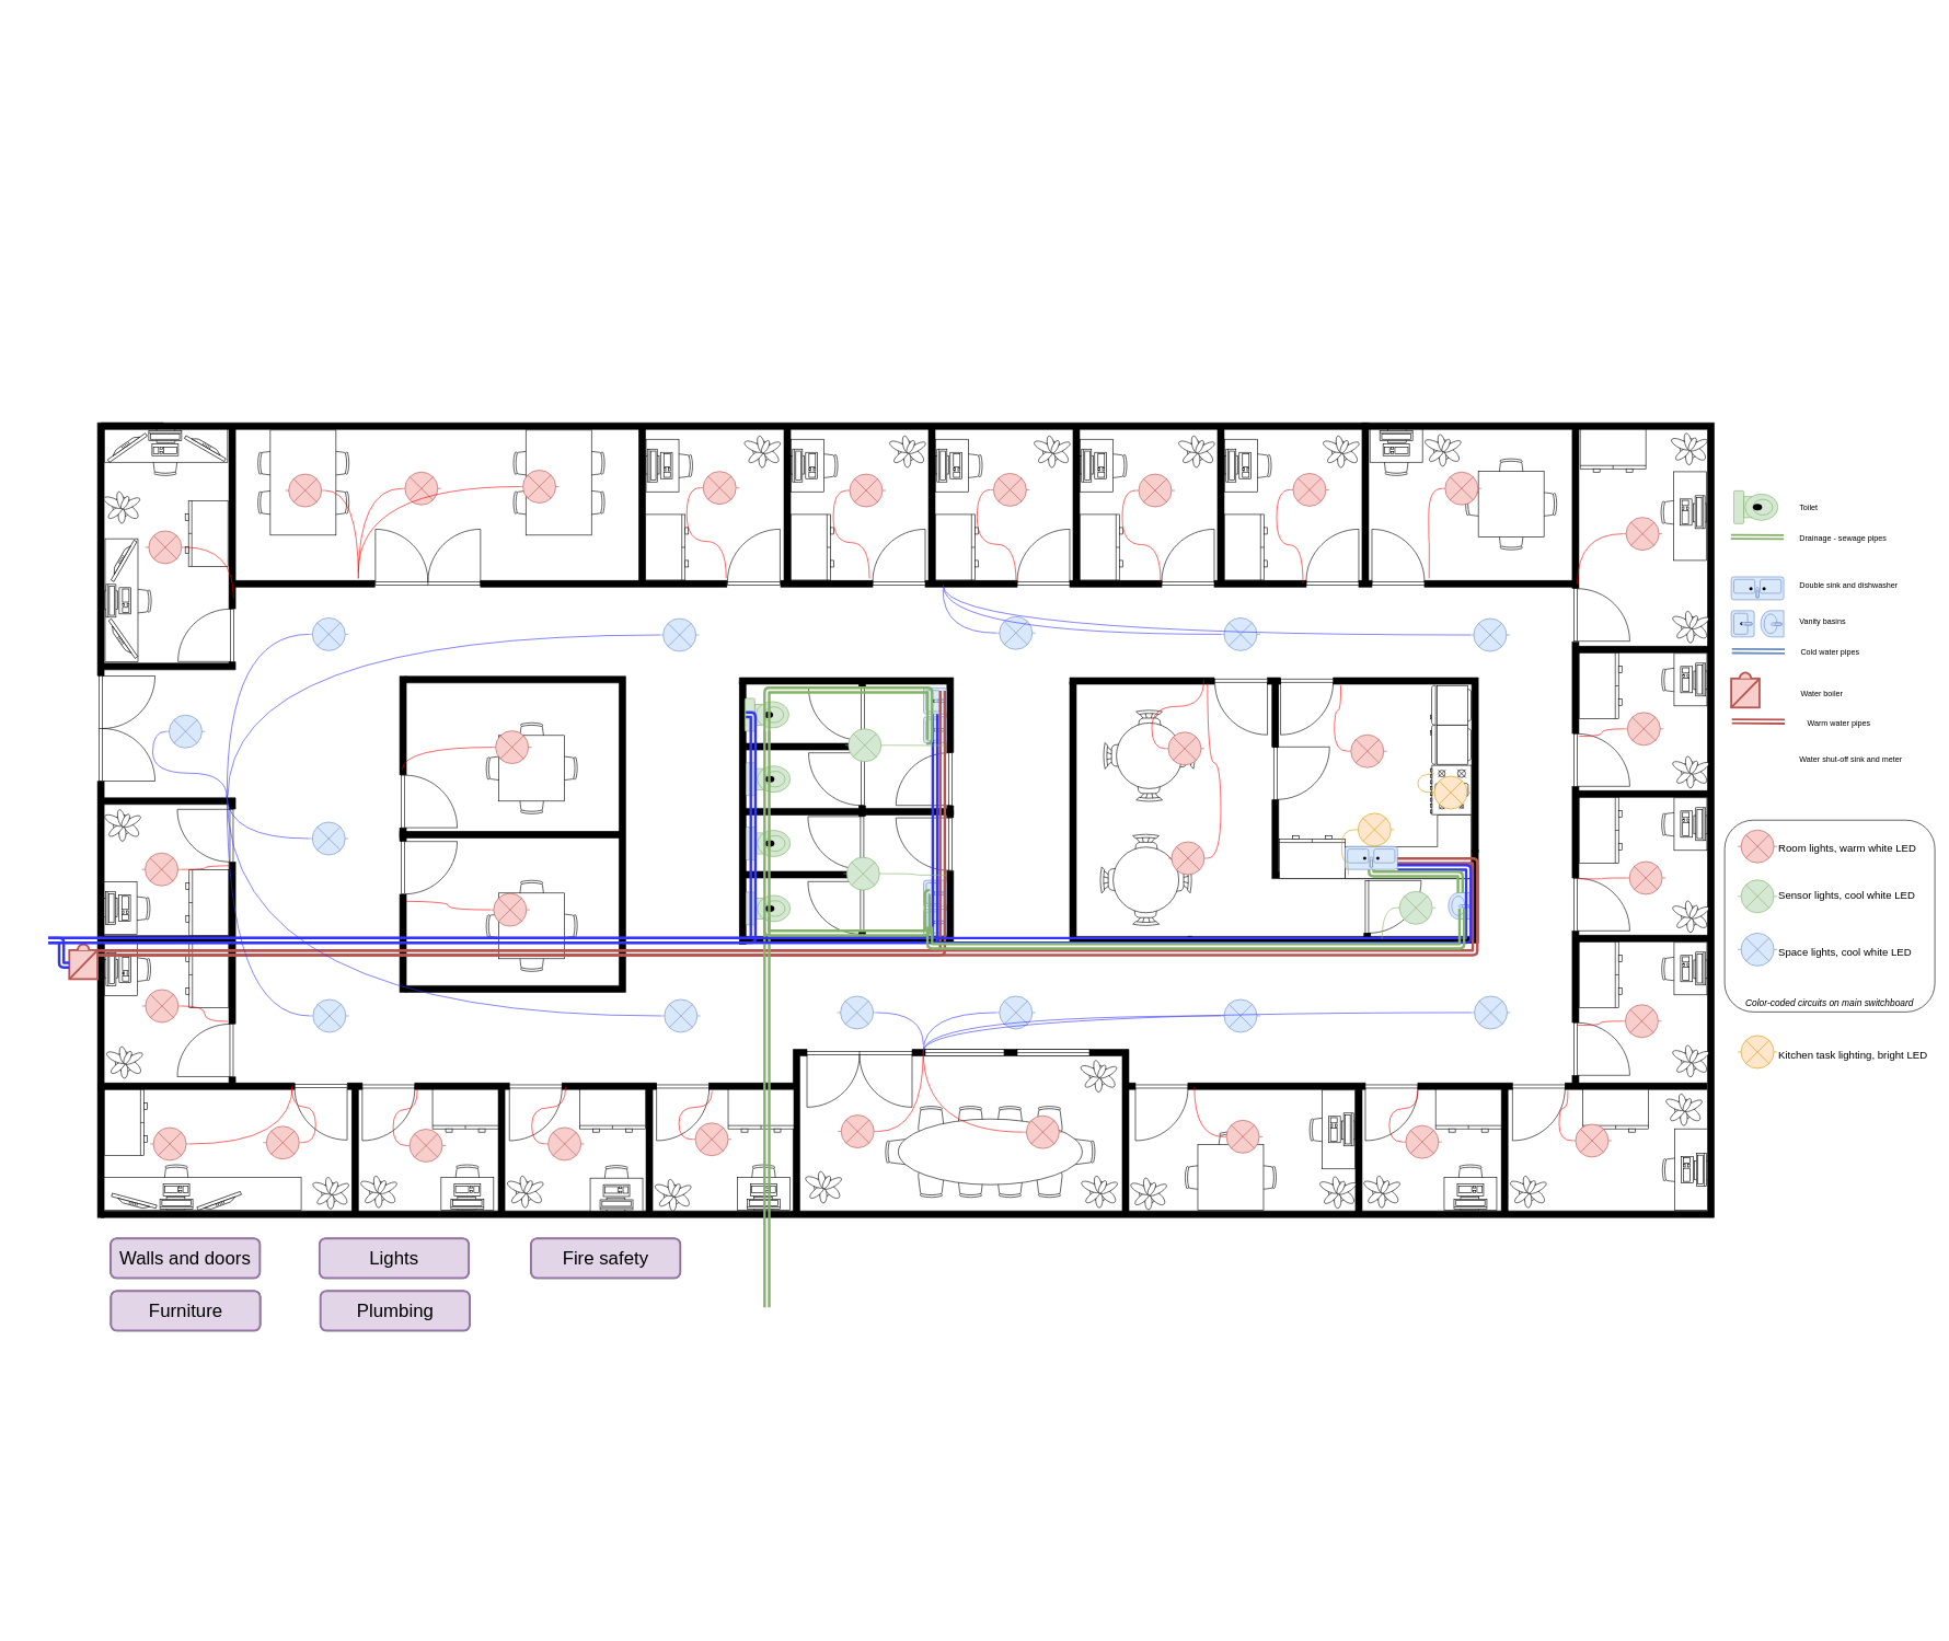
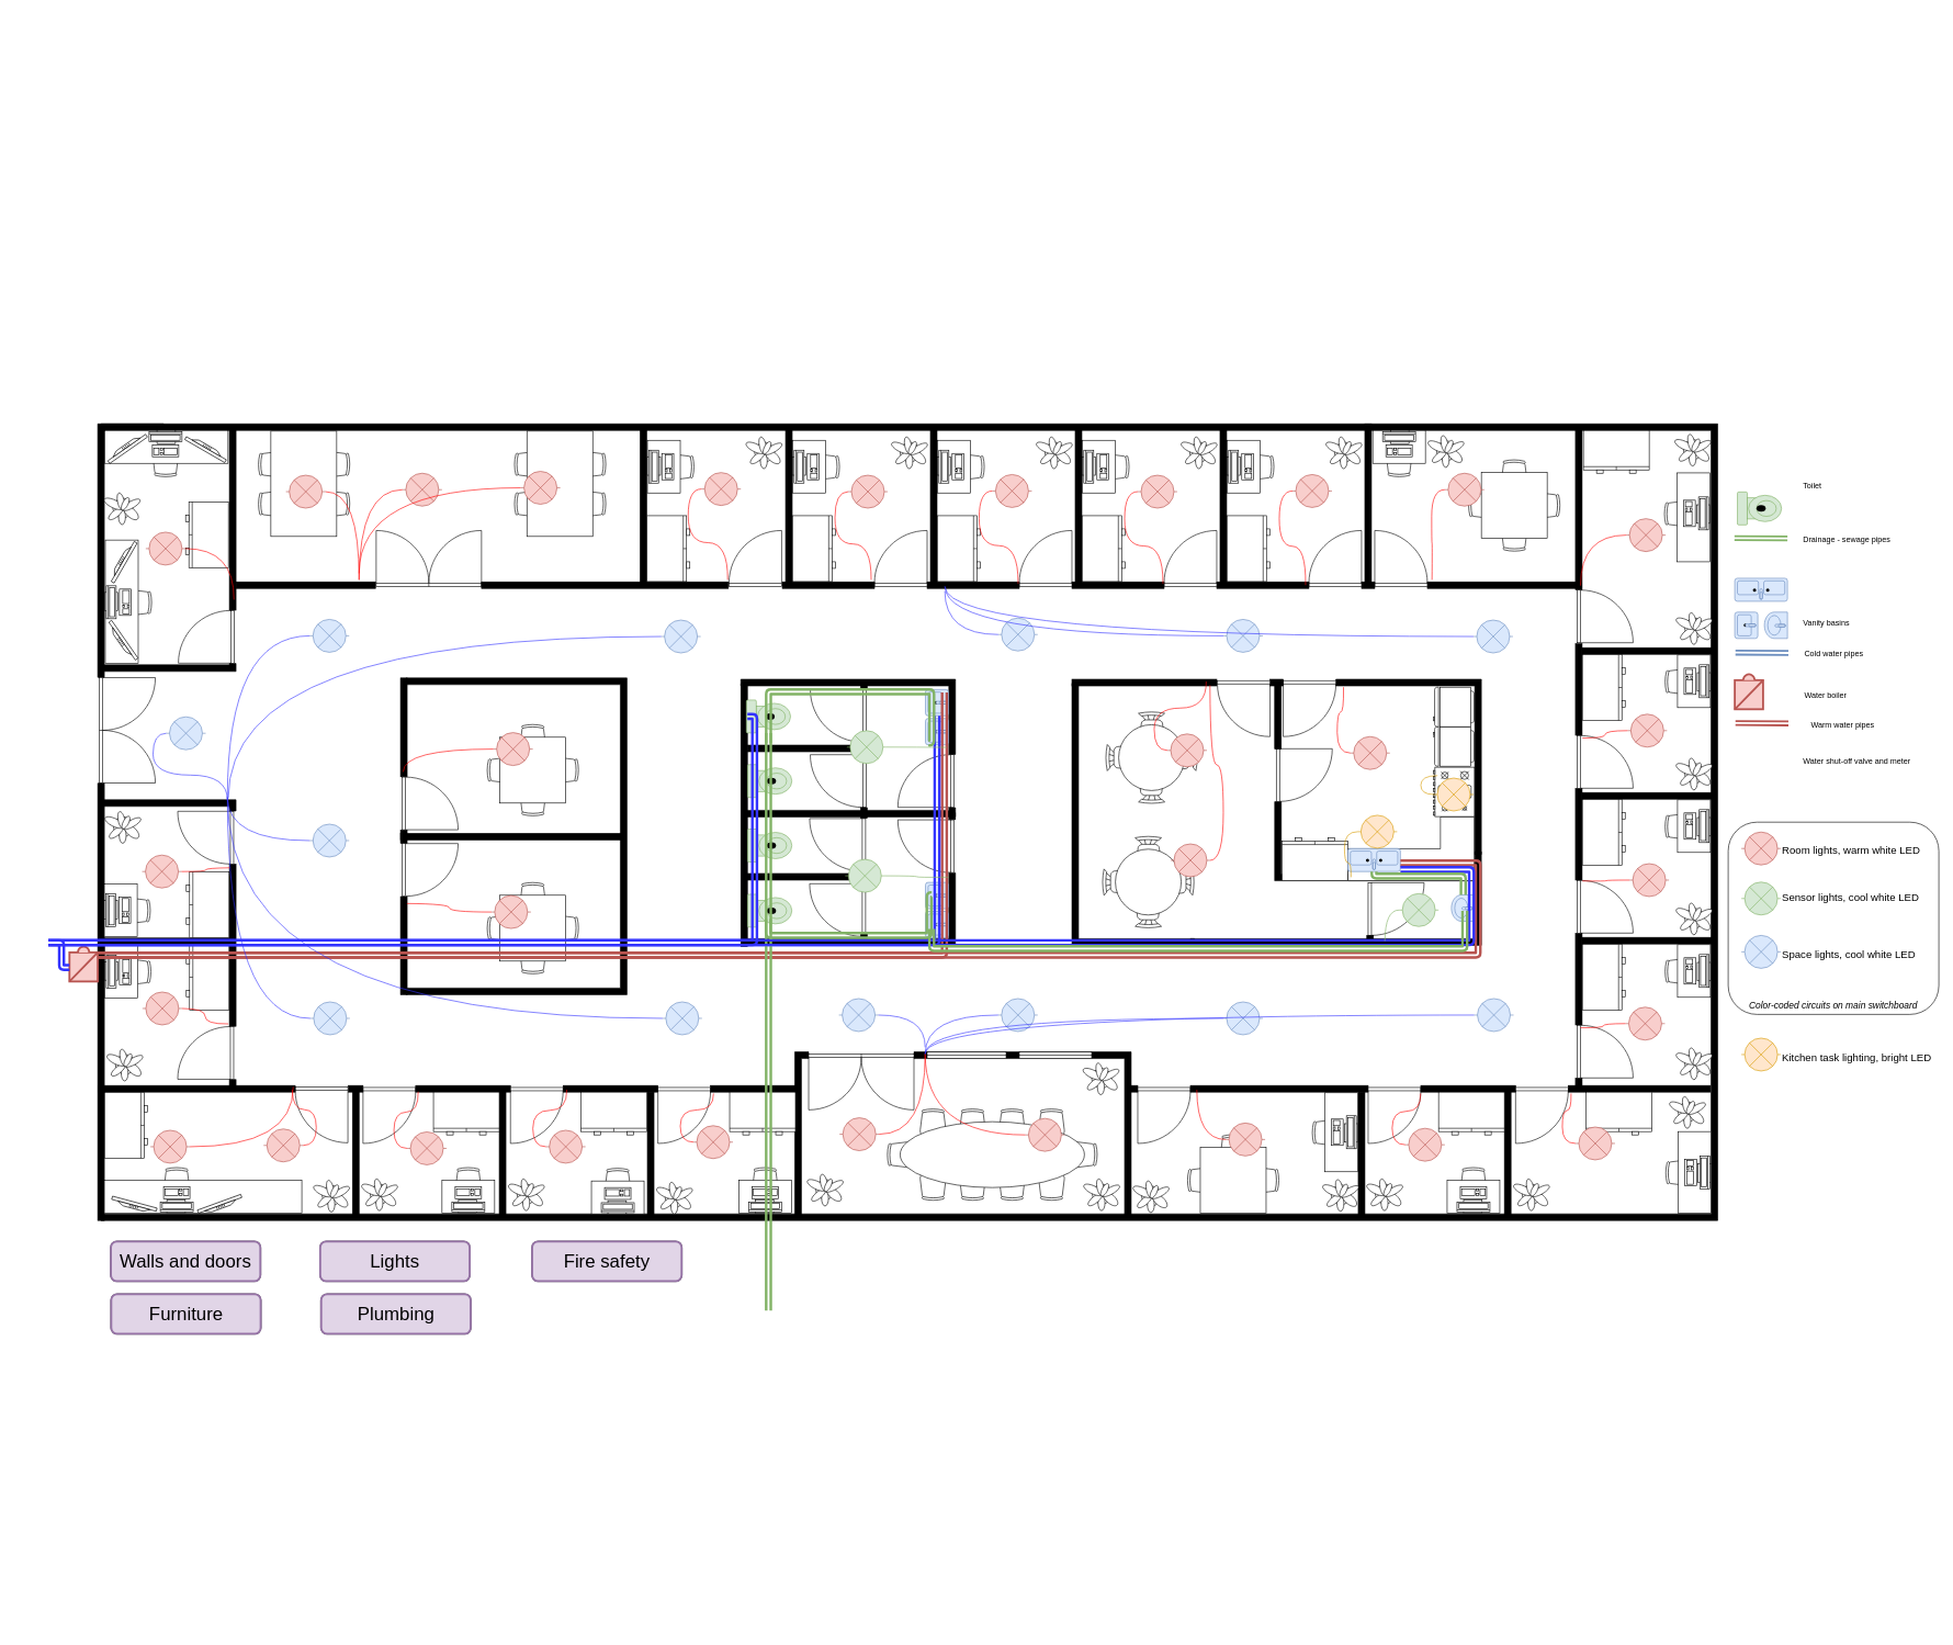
- <mxCell id="331" value="&lt;font color=&quot;#000000&quot;&gt;Toilet&lt;/font&gt;" style="text;html=1;resizable=0;points=[];autosize=1;align=left;verticalAlign=top;spacingTop=-4;fontColor=#0000FF;" parent="311" vertex="1"><mxGeometry x="2737" y="761.5" width="40" height="20" as="geometry" /></mxCell>
+ <mxCell id="331" value="&lt;font color=&quot;#000000&quot;&gt;Toilet&lt;/font&gt;" style="text;html=1;resizable=0;points=[];autosize=1;align=left;verticalAlign=top;spacingTop=-4;fontColor=#0000FF;" parent="311" vertex="1"><mxGeometry x="2737" y="726.5" width="40" height="20" as="geometry" /></mxCell>
- <mxCell id="332" value="&lt;font color=&quot;#000000&quot;&gt;Double sink and dishwasher&lt;/font&gt;" style="text;html=1;resizable=0;points=[];autosize=1;align=left;verticalAlign=top;spacingTop=-4;fontColor=#0000FF;" parent="311" vertex="1"><mxGeometry x="2737" y="880" width="170" height="20" as="geometry" /></mxCell>
- <mxCell id="334" value="&lt;font color=&quot;#000000&quot;&gt;Water shut-off sink and meter&lt;/font&gt;" style="text;html=1;resizable=0;points=[];autosize=1;align=left;verticalAlign=top;spacingTop=-4;fontColor=#0000FF;" parent="311" vertex="1"><mxGeometry x="2737" y="1145" width="180" height="20" as="geometry" /></mxCell>
+ <mxCell id="334" value="&lt;font color=&quot;#000000&quot;&gt;Water shut-off valve and meter&lt;/font&gt;" style="text;html=1;resizable=0;points=[];autosize=1;align=left;verticalAlign=top;spacingTop=-4;fontColor=#0000FF;" parent="311" vertex="1"><mxGeometry x="2737" y="1145" width="180" height="20" as="geometry" /></mxCell>
